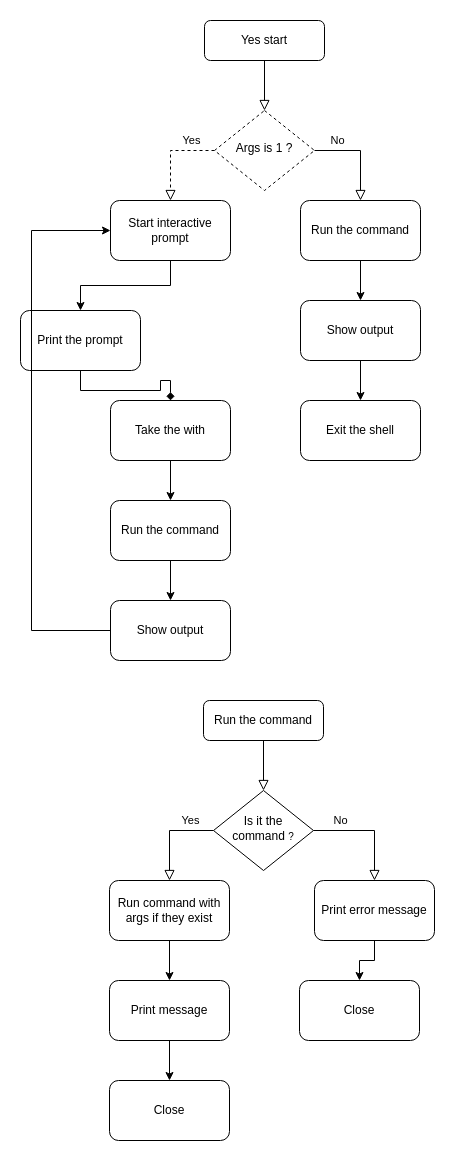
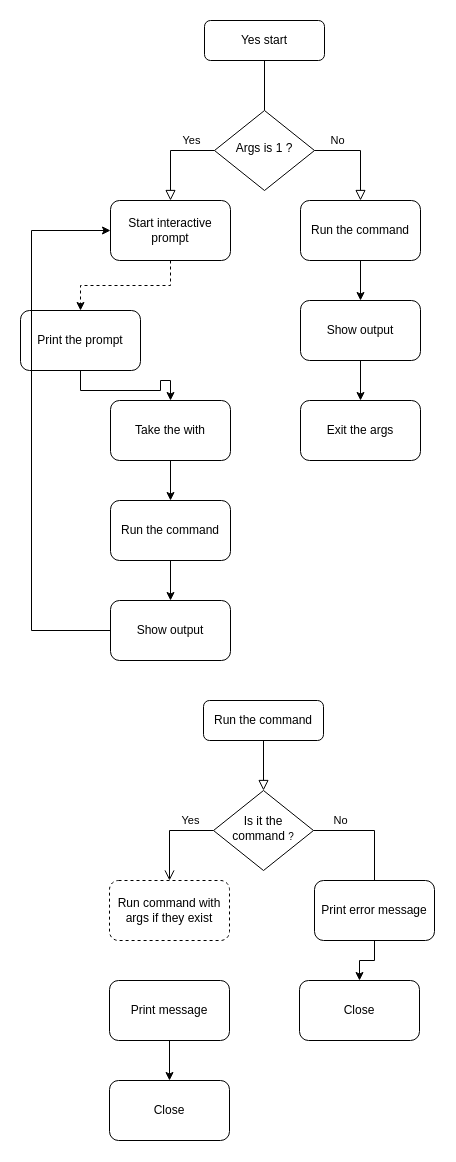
- <mxCell id="2" value="" style="rounded=0;html=1;jettySize=auto;orthogonalLoop=1;fontSize=11;endArrow=block;endFill=0;endSize=8;strokeWidth=1;shadow=0;labelBackgroundColor=none;edgeStyle=orthogonalEdgeStyle;" parent="1" source="3" target="5" edge="1"><mxGeometry relative="1" as="geometry" /></mxCell>
+ <mxCell id="2" value="" style="rounded=0;html=1;jettySize=auto;orthogonalLoop=1;fontSize=11;endArrow=none;endFill=0;endSize=8;strokeWidth=1;shadow=0;labelBackgroundColor=none;edgeStyle=orthogonalEdgeStyle;" parent="1" source="3" target="5" edge="1"><mxGeometry relative="1" as="geometry" /></mxCell>
- <mxCell id="4" value="Yes" style="rounded=0;html=1;jettySize=auto;orthogonalLoop=1;fontSize=11;endArrow=block;endFill=0;endSize=8;strokeWidth=1;shadow=0;labelBackgroundColor=none;edgeStyle=orthogonalEdgeStyle;exitX=0;exitY=0.5;exitDx=0;exitDy=0;entryX=0.5;entryY=0;entryDx=0;entryDy=0;dashed=1;" parent="1" source="5" target="8" edge="1"><mxGeometry x="-0.52" y="-10" relative="1" as="geometry"><mxPoint as="offset" /><mxPoint x="164.03" y="200.024" as="targetPoint" /></mxGeometry></mxCell>
+ <mxCell id="4" value="Yes" style="rounded=0;html=1;jettySize=auto;orthogonalLoop=1;fontSize=11;endArrow=block;endFill=0;endSize=8;strokeWidth=1;shadow=0;labelBackgroundColor=none;edgeStyle=orthogonalEdgeStyle;exitX=0;exitY=0.5;exitDx=0;exitDy=0;entryX=0.5;entryY=0;entryDx=0;entryDy=0;" parent="1" source="5" target="8" edge="1"><mxGeometry x="-0.52" y="-10" relative="1" as="geometry"><mxPoint as="offset" /><mxPoint x="164.03" y="200.024" as="targetPoint" /></mxGeometry></mxCell>
- <mxCell id="5" value="Args is 1 ?" style="rhombus;whiteSpace=wrap;html=1;shadow=0;fontFamily=Helvetica;fontSize=12;align=center;strokeWidth=1;spacing=6;spacingTop=-4;dashed=1;" parent="1" vertex="1"><mxGeometry x="214" y="110" width="100" height="80" as="geometry" /></mxCell>
+ <mxCell id="5" value="Args is 1 ?" style="rhombus;whiteSpace=wrap;html=1;shadow=0;fontFamily=Helvetica;fontSize=12;align=center;strokeWidth=1;spacing=6;spacingTop=-4;" parent="1" vertex="1"><mxGeometry x="214" y="110" width="100" height="80" as="geometry" /></mxCell>
- <mxCell id="7" value="" style="edgeStyle=orthogonalEdgeStyle;rounded=0;orthogonalLoop=1;jettySize=auto;html=1;" parent="1" source="8" target="12" edge="1"><mxGeometry relative="1" as="geometry" /></mxCell>
+ <mxCell id="7" value="" style="edgeStyle=orthogonalEdgeStyle;rounded=0;orthogonalLoop=1;jettySize=auto;html=1;dashed=1;" parent="1" source="8" target="12" edge="1"><mxGeometry relative="1" as="geometry" /></mxCell>
- <mxCell id="11" value="" style="edgeStyle=orthogonalEdgeStyle;rounded=0;orthogonalLoop=1;jettySize=auto;html=1;endArrow=diamond;" parent="1" source="12" target="14" edge="1"><mxGeometry relative="1" as="geometry" /></mxCell>
+ <mxCell id="11" value="" style="edgeStyle=orthogonalEdgeStyle;rounded=0;orthogonalLoop=1;jettySize=auto;html=1;" parent="1" source="12" target="14" edge="1"><mxGeometry relative="1" as="geometry" /></mxCell>
- <mxCell id="21" value="Exit the shell" style="whiteSpace=wrap;html=1;rounded=1;" parent="1" vertex="1"><mxGeometry x="300" y="400" width="120" height="60" as="geometry" /></mxCell>
+ <mxCell id="21" value="Exit the args" style="whiteSpace=wrap;html=1;rounded=1;" parent="1" vertex="1"><mxGeometry x="300" y="400" width="120" height="60" as="geometry" /></mxCell>
- <mxCell id="24" value="Yes" style="rounded=0;html=1;jettySize=auto;orthogonalLoop=1;fontSize=11;endArrow=block;endFill=0;endSize=8;strokeWidth=1;shadow=0;labelBackgroundColor=none;edgeStyle=orthogonalEdgeStyle;exitX=0;exitY=0.5;exitDx=0;exitDy=0;entryX=0.5;entryY=0;entryDx=0;entryDy=0;" edge="1" parent="1" source="25" target="28"><mxGeometry x="-0.52" y="-10" relative="1" as="geometry"><mxPoint as="offset" /><mxPoint x="163.03" y="880.024" as="targetPoint" /></mxGeometry></mxCell>
+ <mxCell id="24" value="Yes" style="rounded=0;html=1;jettySize=auto;orthogonalLoop=1;fontSize=11;endArrow=open;endFill=0;endSize=8;strokeWidth=1;shadow=0;labelBackgroundColor=none;edgeStyle=orthogonalEdgeStyle;exitX=0;exitY=0.5;exitDx=0;exitDy=0;entryX=0.5;entryY=0;entryDx=0;entryDy=0;" edge="1" parent="1" source="25" target="28"><mxGeometry x="-0.52" y="-10" relative="1" as="geometry"><mxPoint as="offset" /><mxPoint x="163.03" y="880.024" as="targetPoint" /></mxGeometry></mxCell>
- <mxCell id="26" value="No" style="rounded=0;html=1;jettySize=auto;orthogonalLoop=1;fontSize=11;endArrow=block;endFill=0;endSize=8;strokeWidth=1;shadow=0;labelBackgroundColor=none;edgeStyle=orthogonalEdgeStyle;exitX=1;exitY=0.5;exitDx=0;exitDy=0;entryX=0.5;entryY=0;entryDx=0;entryDy=0;" edge="1" parent="1" source="25" target="30"><mxGeometry x="-0.52" y="10" relative="1" as="geometry"><mxPoint as="offset" /><mxPoint x="413" y="830" as="sourcePoint" /><mxPoint x="363.03" y="880.024" as="targetPoint" /></mxGeometry></mxCell>
+ <mxCell id="26" value="No" style="rounded=0;html=1;jettySize=auto;orthogonalLoop=1;fontSize=11;endArrow=none;endFill=0;endSize=8;strokeWidth=1;shadow=0;labelBackgroundColor=none;edgeStyle=orthogonalEdgeStyle;exitX=1;exitY=0.5;exitDx=0;exitDy=0;entryX=0.5;entryY=0;entryDx=0;entryDy=0;" edge="1" parent="1" source="25" target="30"><mxGeometry x="-0.52" y="10" relative="1" as="geometry"><mxPoint as="offset" /><mxPoint x="413" y="830" as="sourcePoint" /><mxPoint x="363.03" y="880.024" as="targetPoint" /></mxGeometry></mxCell>
- <mxCell id="28" value="Run command with args if they exist" style="rounded=1;whiteSpace=wrap;html=1;" vertex="1" parent="1"><mxGeometry x="109" y="880" width="120" height="60" as="geometry" /></mxCell>
+ <mxCell id="28" value="Run command with args if they exist" style="rounded=1;whiteSpace=wrap;html=1;dashed=1;" vertex="1" parent="1"><mxGeometry x="109" y="880" width="120" height="60" as="geometry" /></mxCell>
- <mxCell id="27" value="" style="edgeStyle=orthogonalEdgeStyle;rounded=0;orthogonalLoop=1;jettySize=auto;html=1;" edge="1" parent="1" source="28" target="32"><mxGeometry relative="1" as="geometry" /></mxCell>
